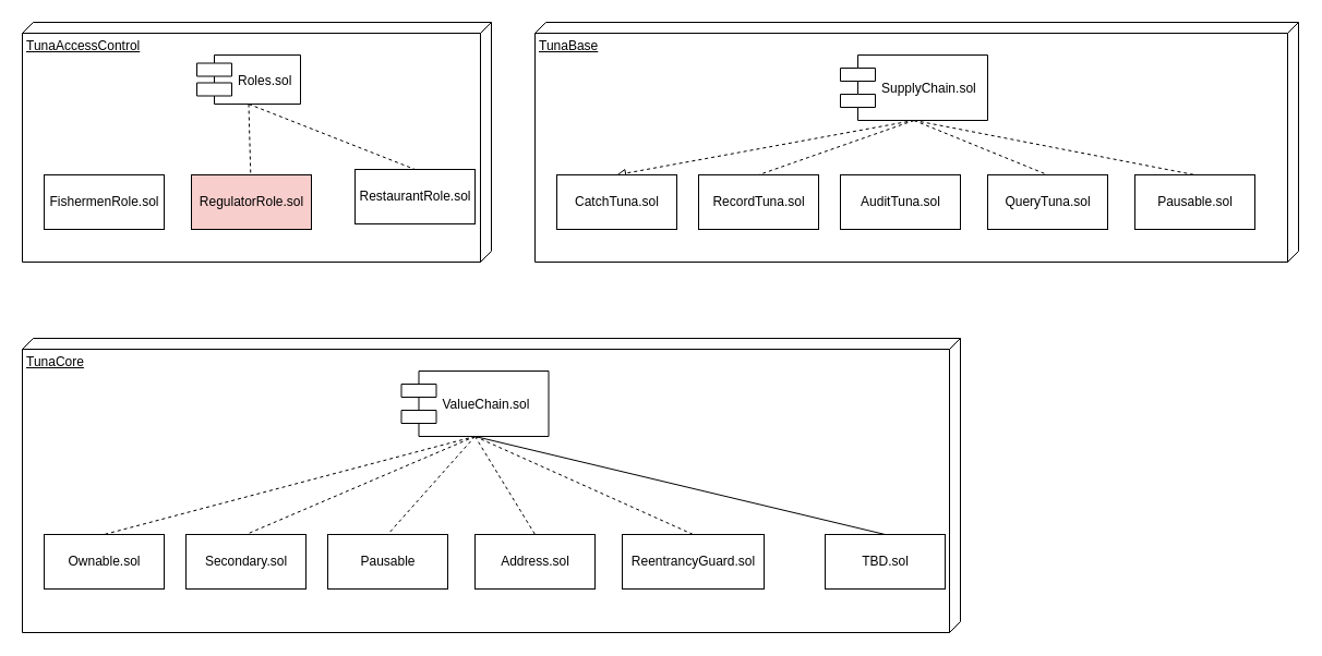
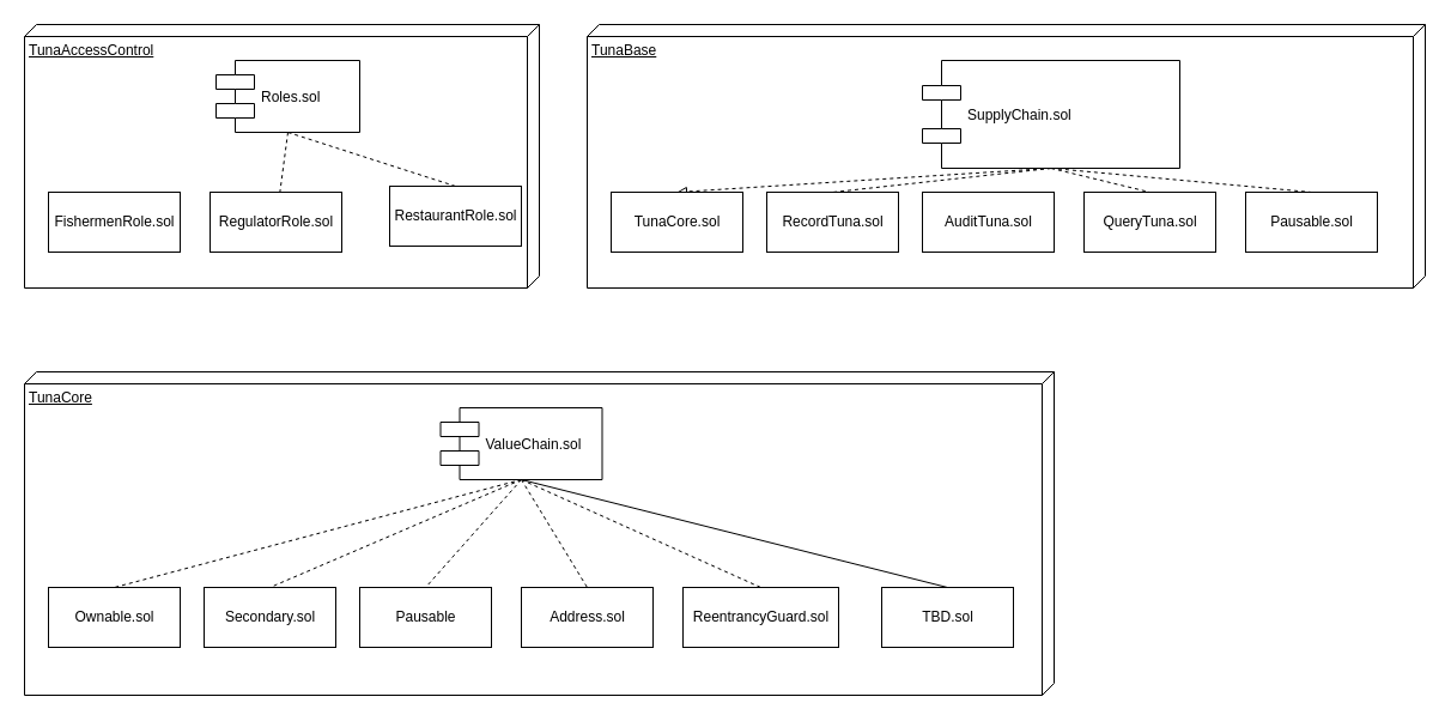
- <mxCell id="5" value="Roles.sol" style="shape=component;align=left;spacingLeft=36;fillColor=#FFFFFF;" vertex="1" parent="1"><mxGeometry x="180" y="50" width="95" height="45" as="geometry" /></mxCell>
+ <mxCell id="5" value="Roles.sol" style="shape=component;align=left;spacingLeft=36;fillColor=#FFFFFF;" vertex="1" parent="1"><mxGeometry x="180" y="50" width="120" height="60" as="geometry" /></mxCell>
- <mxCell id="14" value="SupplyChain.sol" style="shape=component;align=left;spacingLeft=36;fillColor=#FFFFFF;" vertex="1" parent="1"><mxGeometry x="770" y="50" width="135" height="60" as="geometry" /></mxCell>
+ <mxCell id="14" value="SupplyChain.sol" style="shape=component;align=left;spacingLeft=36;fillColor=#FFFFFF;" vertex="1" parent="1"><mxGeometry x="770" y="50" width="215" height="90" as="geometry" /></mxCell>
- <mxCell id="7" value="RegulatorRole.sol" style="html=1;fillColor=#f8cecc;" vertex="1" parent="1"><mxGeometry x="175" y="160" width="110" height="50" as="geometry" /></mxCell>
+ <mxCell id="7" value="RegulatorRole.sol" style="html=1;fillColor=#FFFFFF;" vertex="1" parent="1"><mxGeometry x="175" y="160" width="110" height="50" as="geometry" /></mxCell>
- <mxCell id="15" value="CatchTuna.sol" style="html=1;fillColor=#FFFFFF;" vertex="1" parent="1"><mxGeometry x="510" y="160" width="110" height="50" as="geometry" /></mxCell>
+ <mxCell id="15" value="TunaCore.sol" style="html=1;fillColor=#FFFFFF;" vertex="1" parent="1"><mxGeometry x="510" y="160" width="110" height="50" as="geometry" /></mxCell>
- <mxCell id="33" value="TBD.sol" style="html=1;fillColor=#FFFFFF;" vertex="1" parent="1"><mxGeometry x="756" y="490" width="110" height="50" as="geometry" /></mxCell>
+ <mxCell id="33" value="TBD.sol" style="html=1;fillColor=#FFFFFF;" vertex="1" parent="1"><mxGeometry x="736" y="490" width="110" height="50" as="geometry" /></mxCell>
